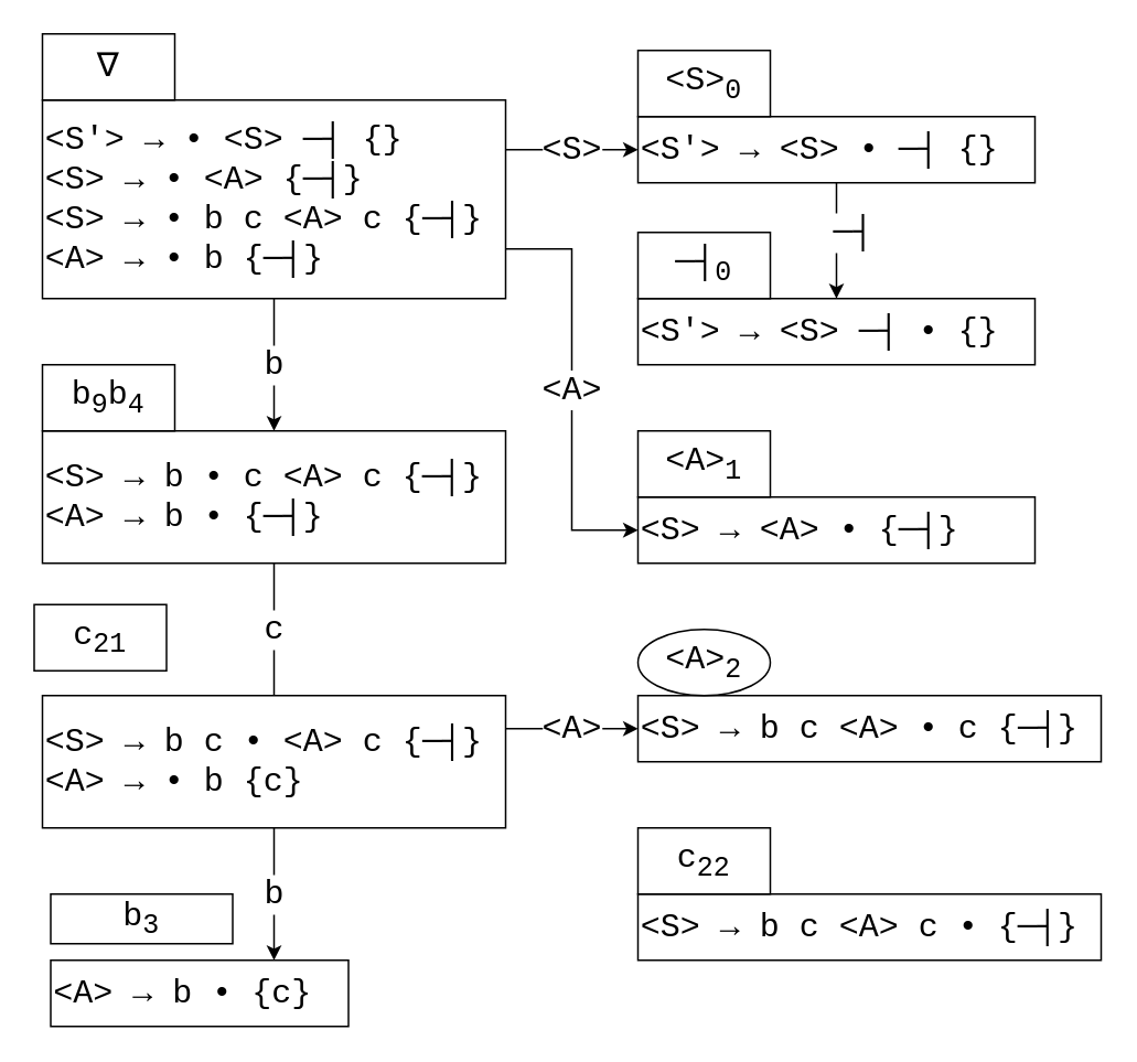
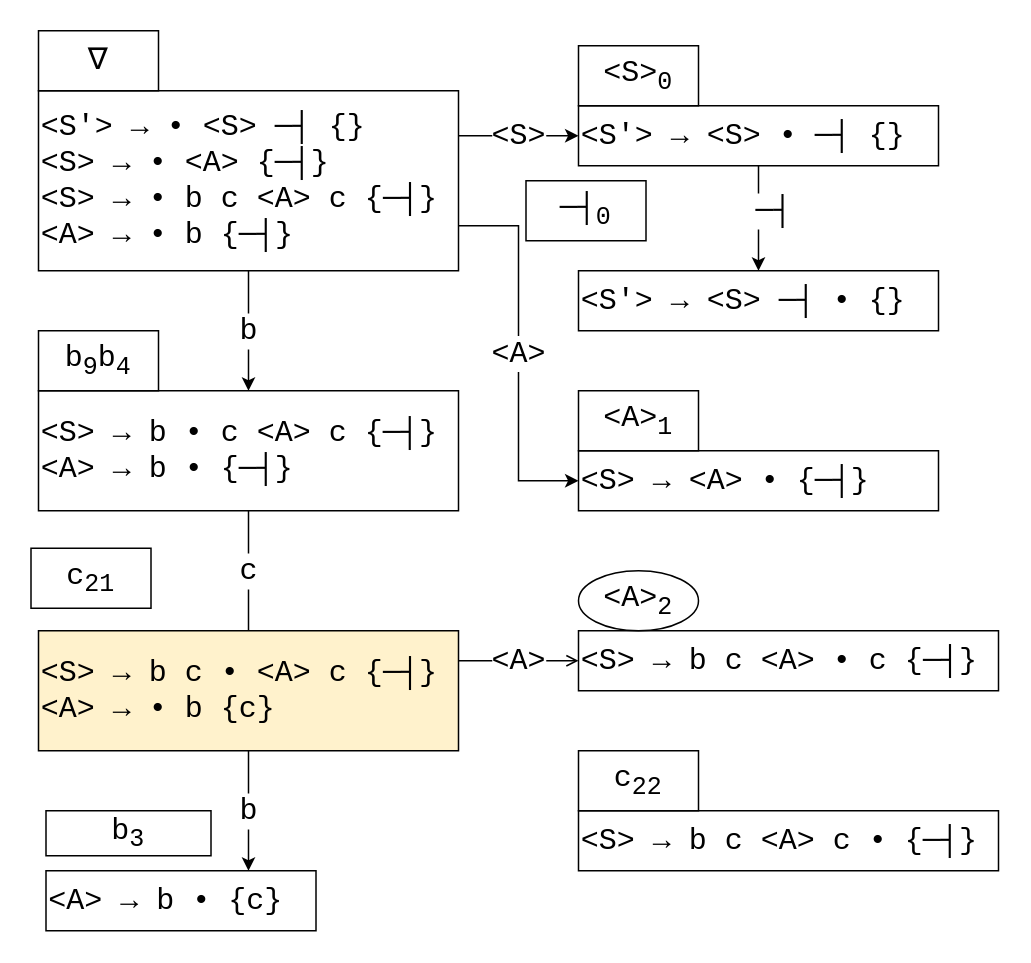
- <mxCell id="19" value="&lt;font face=&quot;Courier New&quot;&gt;&lt;span style=&quot;font-size: 20px;&quot;&gt;─┤&lt;sub&gt;0&lt;/sub&gt;&lt;/span&gt;&lt;/font&gt;" style="rounded=0;whiteSpace=wrap;html=1;" vertex="1" parent="1"><mxGeometry x="385" y="140" width="80" height="40" as="geometry" /></mxCell>
+ <mxCell id="19" value="&lt;font face=&quot;Courier New&quot;&gt;&lt;span style=&quot;font-size: 20px;&quot;&gt;─┤&lt;sub&gt;0&lt;/sub&gt;&lt;/span&gt;&lt;/font&gt;" style="rounded=0;whiteSpace=wrap;html=1;" vertex="1" parent="1"><mxGeometry x="350" y="120" width="80" height="40" as="geometry" /></mxCell>
- <mxCell id="25" value="&amp;lt;A&amp;gt;" style="endArrow=classic;html=1;rounded=0;fontFamily=Courier New;fontSize=20;exitX=1;exitY=0.25;exitDx=0;exitDy=0;entryX=0;entryY=0.5;entryDx=0;entryDy=0;" edge="1" parent="1" source="10" target="6"><mxGeometry width="50" height="50" relative="1" as="geometry"><mxPoint x="395" y="350" as="sourcePoint" /><mxPoint x="445" y="300" as="targetPoint" /></mxGeometry></mxCell>
+ <mxCell id="25" value="&amp;lt;A&amp;gt;" style="endArrow=open;html=1;rounded=0;fontFamily=Courier New;fontSize=20;exitX=1;exitY=0.25;exitDx=0;exitDy=0;entryX=0;entryY=0.5;entryDx=0;entryDy=0;" edge="1" parent="1" source="10" target="6"><mxGeometry width="50" height="50" relative="1" as="geometry"><mxPoint x="395" y="350" as="sourcePoint" /><mxPoint x="445" y="300" as="targetPoint" /></mxGeometry></mxCell>
- <mxCell id="10" value="&lt;div style=&quot;&quot;&gt;&lt;/div&gt;&lt;span style=&quot;background-color: initial;&quot;&gt;&lt;font face=&quot;Courier New&quot;&gt;&lt;span style=&quot;font-size: 20px;&quot;&gt;&amp;lt;S&amp;gt;&amp;nbsp;→&amp;nbsp;&lt;/span&gt;&lt;/font&gt;&lt;/span&gt;&lt;span style=&quot;background-color: initial; font-size: 20px; font-family: &amp;quot;Courier New&amp;quot;;&quot;&gt;b c&amp;nbsp;&lt;/span&gt;&lt;span style=&quot;background-color: initial; font-family: &amp;quot;Courier New&amp;quot;; font-size: 20px;&quot;&gt;•&lt;/span&gt;&lt;span style=&quot;background-color: initial; font-family: &amp;quot;Courier New&amp;quot;; font-size: 20px;&quot;&gt;&amp;nbsp;&lt;/span&gt;&lt;span style=&quot;background-color: initial; font-family: &amp;quot;Courier New&amp;quot;; font-size: 20px;&quot;&gt;&amp;lt;A&amp;gt; c&amp;nbsp;&lt;/span&gt;&lt;span style=&quot;font-family: &amp;quot;Courier New&amp;quot;; font-size: 20px;&quot;&gt;{&lt;/span&gt;&lt;span style=&quot;font-family: &amp;quot;Courier New&amp;quot;; font-size: 20px;&quot;&gt;─┤&lt;/span&gt;&lt;span style=&quot;background-color: initial; font-size: 20px; font-family: &amp;quot;Courier New&amp;quot;;&quot;&gt;}&lt;/span&gt;&lt;span style=&quot;background-color: initial; font-family: &amp;quot;Courier New&amp;quot;; font-size: 20px;&quot;&gt;&lt;br&gt;&lt;/span&gt;&lt;span style=&quot;background-color: initial;&quot;&gt;&lt;font face=&quot;Courier New&quot;&gt;&lt;span style=&quot;font-size: 20px;&quot;&gt;&amp;lt;A&amp;gt;&amp;nbsp;→&amp;nbsp;&lt;/span&gt;&lt;/font&gt;&lt;/span&gt;&lt;span style=&quot;background-color: initial; font-family: &amp;quot;Courier New&amp;quot;; font-size: 20px;&quot;&gt;•&lt;/span&gt;&lt;span style=&quot;background-color: initial; font-family: &amp;quot;Courier New&amp;quot;; font-size: 20px;&quot;&gt;&amp;nbsp;&lt;/span&gt;&lt;span style=&quot;background-color: initial; font-size: 20px; font-family: &amp;quot;Courier New&amp;quot;;&quot;&gt;b {c}&lt;/span&gt;&lt;span style=&quot;background-color: initial; font-family: &amp;quot;Courier New&amp;quot;; font-size: 20px;&quot;&gt;&lt;br&gt;&lt;/span&gt;" style="rounded=0;whiteSpace=wrap;html=1;align=left;" vertex="1" parent="1"><mxGeometry x="25" y="420" width="280" height="80" as="geometry" /></mxCell>
+ <mxCell id="10" value="&lt;div style=&quot;&quot;&gt;&lt;/div&gt;&lt;span style=&quot;background-color: initial;&quot;&gt;&lt;font face=&quot;Courier New&quot;&gt;&lt;span style=&quot;font-size: 20px;&quot;&gt;&amp;lt;S&amp;gt;&amp;nbsp;→&amp;nbsp;&lt;/span&gt;&lt;/font&gt;&lt;/span&gt;&lt;span style=&quot;background-color: initial; font-size: 20px; font-family: &amp;quot;Courier New&amp;quot;;&quot;&gt;b c&amp;nbsp;&lt;/span&gt;&lt;span style=&quot;background-color: initial; font-family: &amp;quot;Courier New&amp;quot;; font-size: 20px;&quot;&gt;•&lt;/span&gt;&lt;span style=&quot;background-color: initial; font-family: &amp;quot;Courier New&amp;quot;; font-size: 20px;&quot;&gt;&amp;nbsp;&lt;/span&gt;&lt;span style=&quot;background-color: initial; font-family: &amp;quot;Courier New&amp;quot;; font-size: 20px;&quot;&gt;&amp;lt;A&amp;gt; c&amp;nbsp;&lt;/span&gt;&lt;span style=&quot;font-family: &amp;quot;Courier New&amp;quot;; font-size: 20px;&quot;&gt;{&lt;/span&gt;&lt;span style=&quot;font-family: &amp;quot;Courier New&amp;quot;; font-size: 20px;&quot;&gt;─┤&lt;/span&gt;&lt;span style=&quot;background-color: initial; font-size: 20px; font-family: &amp;quot;Courier New&amp;quot;;&quot;&gt;}&lt;/span&gt;&lt;span style=&quot;background-color: initial; font-family: &amp;quot;Courier New&amp;quot;; font-size: 20px;&quot;&gt;&lt;br&gt;&lt;/span&gt;&lt;span style=&quot;background-color: initial;&quot;&gt;&lt;font face=&quot;Courier New&quot;&gt;&lt;span style=&quot;font-size: 20px;&quot;&gt;&amp;lt;A&amp;gt;&amp;nbsp;→&amp;nbsp;&lt;/span&gt;&lt;/font&gt;&lt;/span&gt;&lt;span style=&quot;background-color: initial; font-family: &amp;quot;Courier New&amp;quot;; font-size: 20px;&quot;&gt;•&lt;/span&gt;&lt;span style=&quot;background-color: initial; font-family: &amp;quot;Courier New&amp;quot;; font-size: 20px;&quot;&gt;&amp;nbsp;&lt;/span&gt;&lt;span style=&quot;background-color: initial; font-size: 20px; font-family: &amp;quot;Courier New&amp;quot;;&quot;&gt;b {c}&lt;/span&gt;&lt;span style=&quot;background-color: initial; font-family: &amp;quot;Courier New&amp;quot;; font-size: 20px;&quot;&gt;&lt;br&gt;&lt;/span&gt;" style="rounded=0;whiteSpace=wrap;html=1;align=left;fillColor=#fff2cc;" vertex="1" parent="1"><mxGeometry x="25" y="420" width="280" height="80" as="geometry" /></mxCell>
